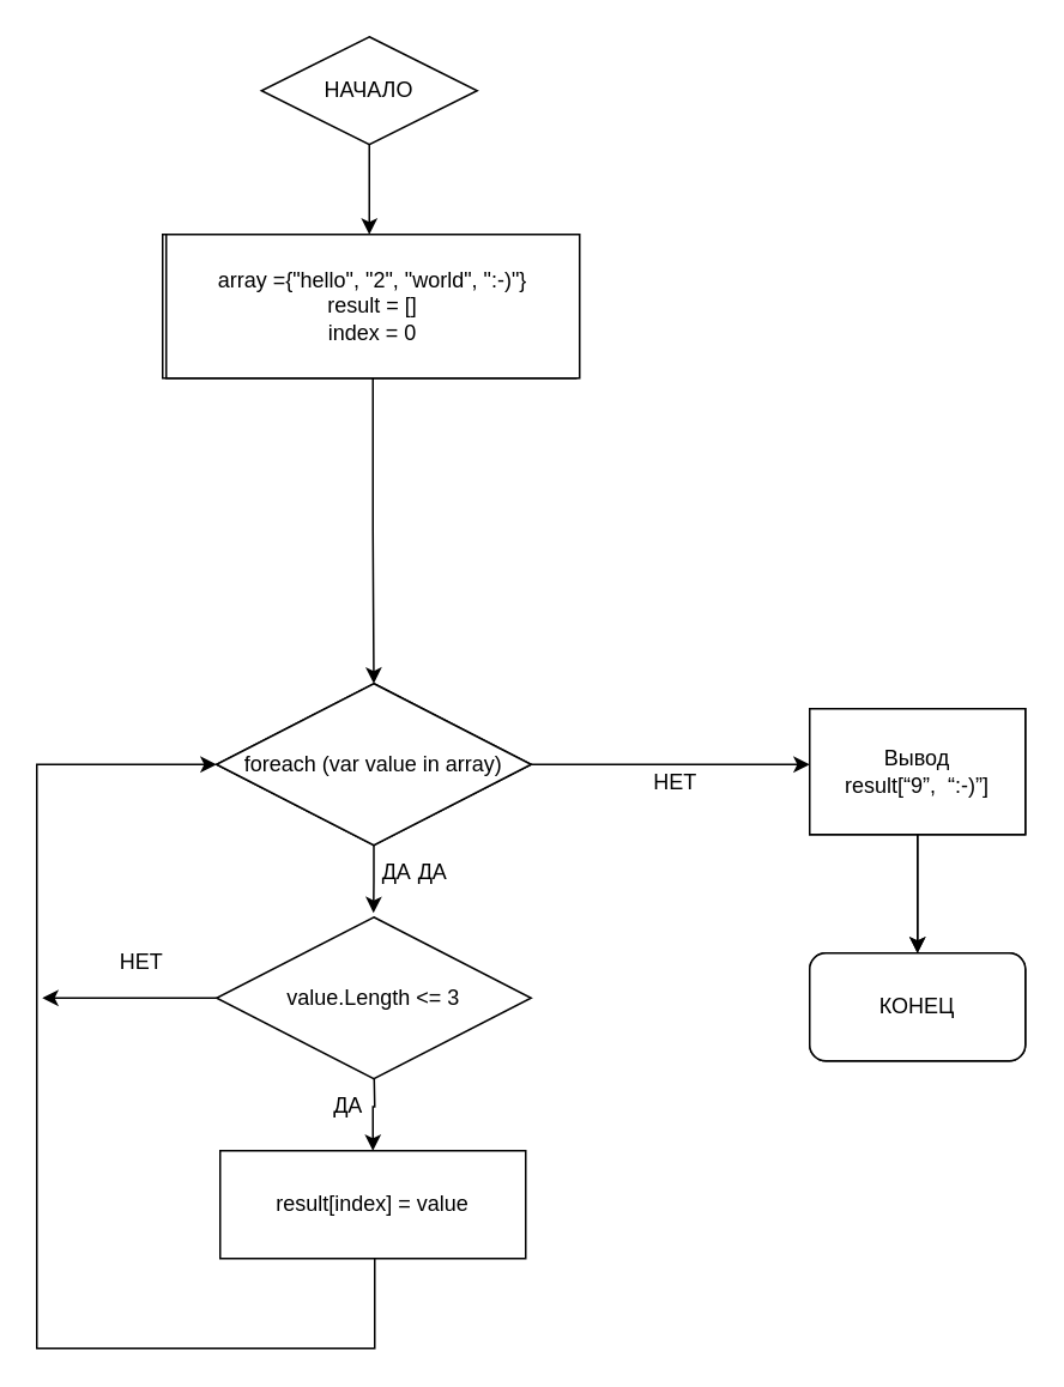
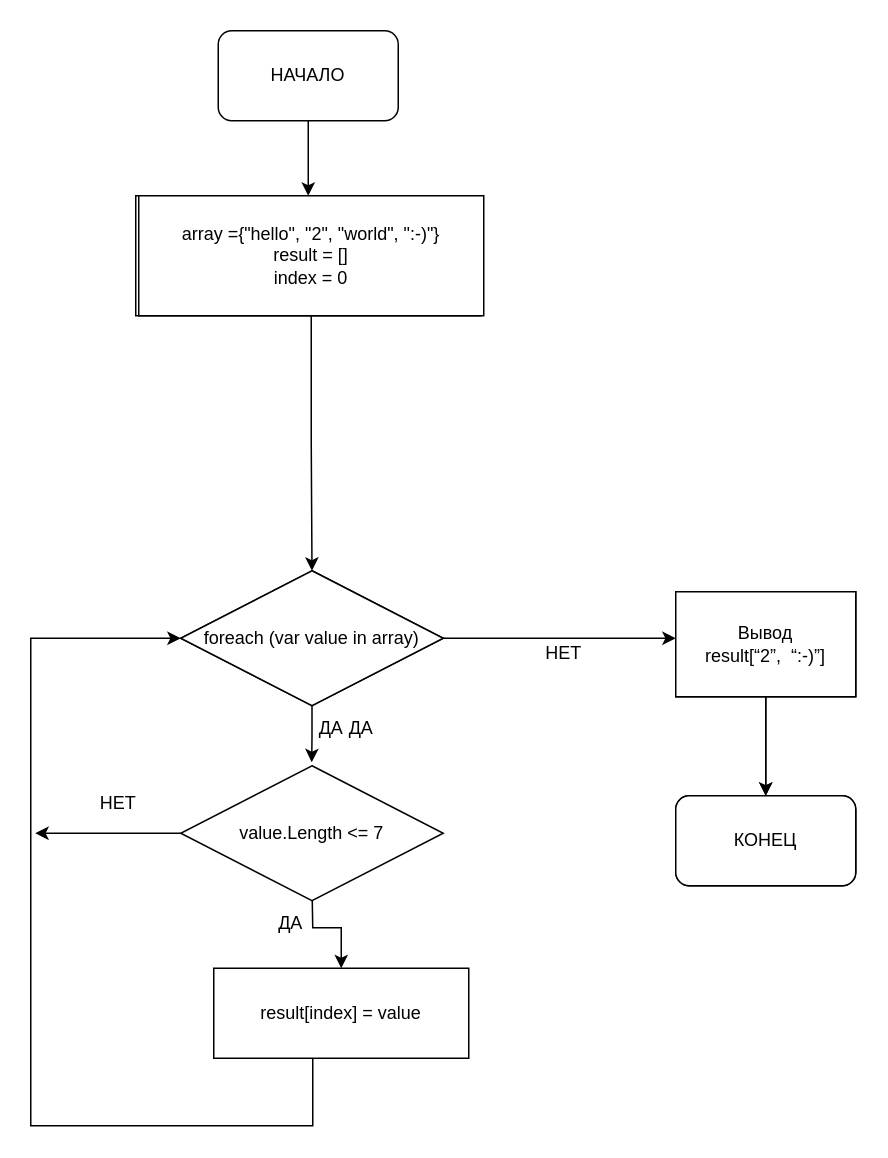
- <mxCell id="3" value="НАЧАЛО" style="rhombus;whiteSpace=wrap;html=1;" vertex="1" parent="1"><mxGeometry x="145" y="20" width="120" height="60" as="geometry" /></mxCell>
+ <mxCell id="3" value="НАЧАЛО" style="rounded=1;whiteSpace=wrap;html=1;" vertex="1" parent="1"><mxGeometry x="145" y="20" width="120" height="60" as="geometry" /></mxCell>
- <mxCell id="20" value="Вывод&lt;br&gt;result[“9”,&amp;nbsp; “:-)”]" style="rounded=0;whiteSpace=wrap;html=1;" vertex="1" parent="1"><mxGeometry x="450" y="394" width="120" height="70" as="geometry" /></mxCell>
+ <mxCell id="20" value="Вывод&lt;br&gt;result[“2”,&amp;nbsp; “:-)”]" style="rounded=0;whiteSpace=wrap;html=1;" vertex="1" parent="1"><mxGeometry x="450" y="394" width="120" height="70" as="geometry" /></mxCell>
- <mxCell id="25" value="value.Length &lt;= 3" style="rhombus;whiteSpace=wrap;html=1;" vertex="1" parent="1"><mxGeometry x="120" y="510" width="175" height="90" as="geometry" /></mxCell>
+ <mxCell id="25" value="value.Length &lt;= 7" style="rhombus;whiteSpace=wrap;html=1;" vertex="1" parent="1"><mxGeometry x="120" y="510" width="175" height="90" as="geometry" /></mxCell>
- <mxCell id="12" value="result[index] = value" style="rounded=0;whiteSpace=wrap;html=1;" vertex="1" parent="1"><mxGeometry x="122" y="640" width="170" height="60" as="geometry" /></mxCell>
+ <mxCell id="12" value="result[index] = value" style="rounded=0;whiteSpace=wrap;html=1;" vertex="1" parent="1"><mxGeometry x="142" y="645" width="170" height="60" as="geometry" /></mxCell>
